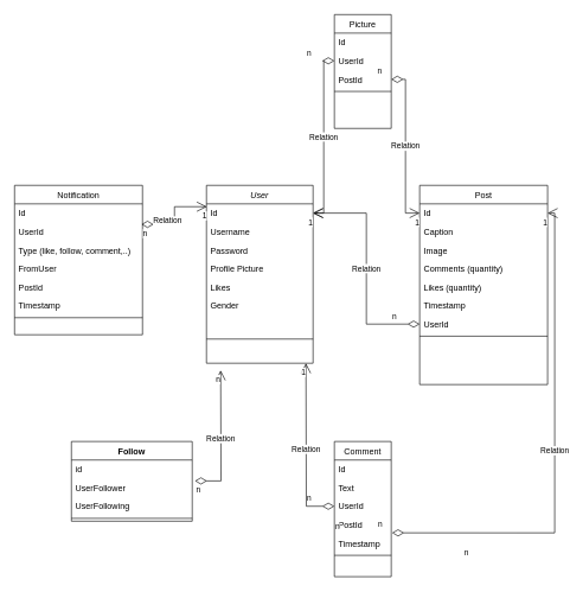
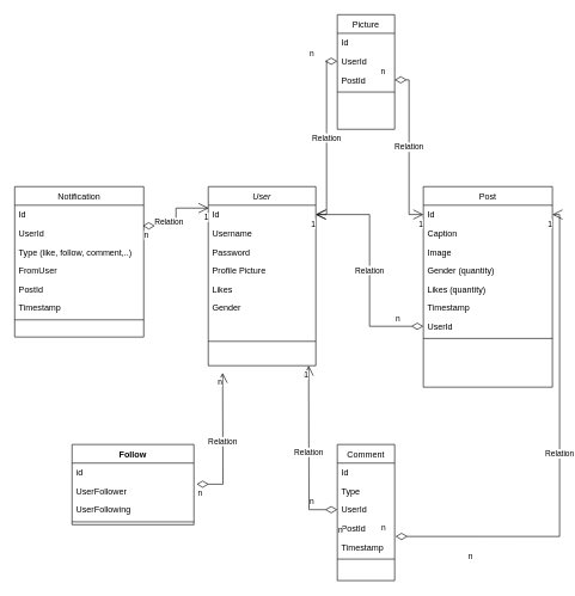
- <mxCell id="29" value="Comments (quantity)" style="text;align=left;verticalAlign=top;spacingLeft=4;spacingRight=4;overflow=hidden;rotatable=0;points=[[0,0.5],[1,0.5]];portConstraint=eastwest;rounded=0;shadow=0;html=0;" parent="25" vertex="1"><mxGeometry y="104" width="180" height="26" as="geometry" /></mxCell>
+ <mxCell id="29" value="Gender (quantity)" style="text;align=left;verticalAlign=top;spacingLeft=4;spacingRight=4;overflow=hidden;rotatable=0;points=[[0,0.5],[1,0.5]];portConstraint=eastwest;rounded=0;shadow=0;html=0;" parent="25" vertex="1"><mxGeometry y="104" width="180" height="26" as="geometry" /></mxCell>
- <mxCell id="12" value="Text" style="text;align=left;verticalAlign=top;spacingLeft=4;spacingRight=4;overflow=hidden;rotatable=0;points=[[0,0.5],[1,0.5]];portConstraint=eastwest;rounded=0;shadow=0;html=0;" parent="10" vertex="1"><mxGeometry y="52" width="80" height="26" as="geometry" /></mxCell>
+ <mxCell id="12" value="Type" style="text;align=left;verticalAlign=top;spacingLeft=4;spacingRight=4;overflow=hidden;rotatable=0;points=[[0,0.5],[1,0.5]];portConstraint=eastwest;rounded=0;shadow=0;html=0;" parent="10" vertex="1"><mxGeometry y="52" width="80" height="26" as="geometry" /></mxCell>
